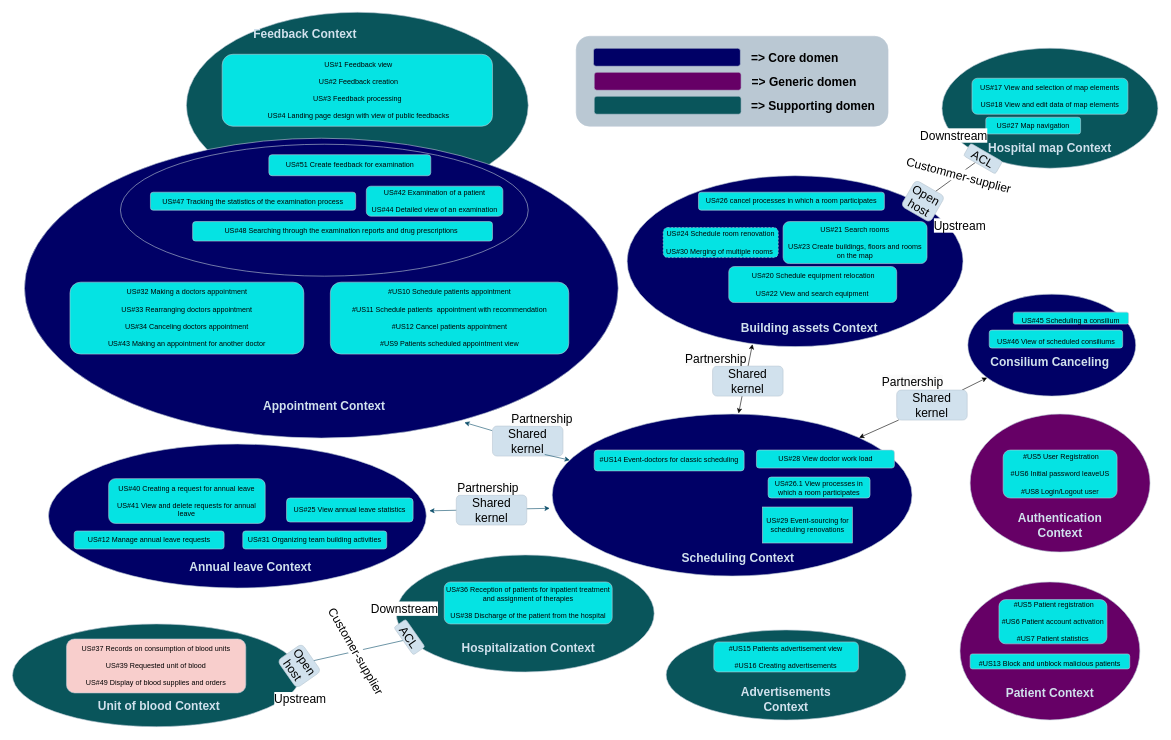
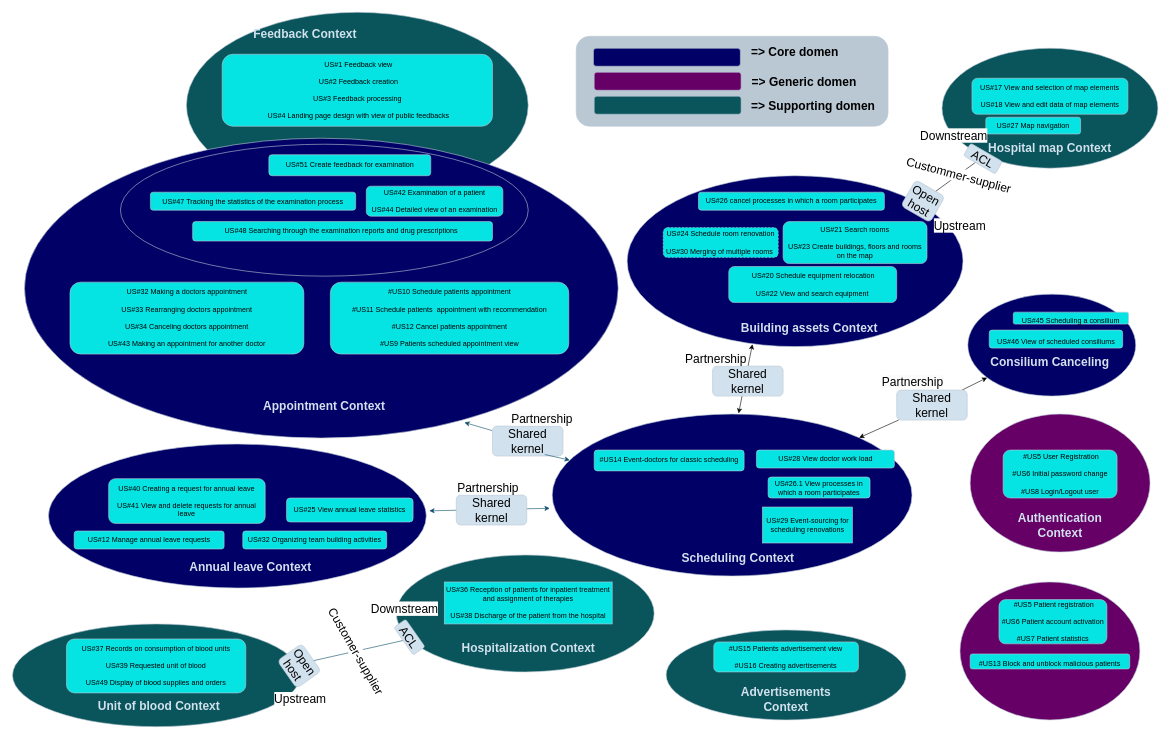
- <mxCell id="69" value="&lt;b&gt;&lt;font style=&quot;font-size: 20px;&quot;&gt;=&amp;gt; Core domen&lt;/font&gt;&lt;/b&gt;" style="text;html=1;strokeColor=none;fillColor=none;align=left;verticalAlign=middle;whiteSpace=wrap;rounded=0;fontColor=#000000;" parent="1" vertex="1"><mxGeometry x="1250" y="80" width="200" height="30" as="geometry" /></mxCell>
+ <mxCell id="69" value="&lt;b&gt;&lt;font style=&quot;font-size: 20px;&quot;&gt;=&amp;gt; Core domen&lt;/font&gt;&lt;/b&gt;" style="text;html=1;strokeColor=none;fillColor=none;align=left;verticalAlign=middle;whiteSpace=wrap;rounded=0;fontColor=#000000;" parent="1" vertex="1"><mxGeometry x="1250" y="70" width="200" height="30" as="geometry" /></mxCell>
- <mxCell id="43" value="&amp;nbsp;#US5 User Registration&lt;br&gt;&lt;br&gt;#US6 Initial password leaveUS&lt;br&gt;&lt;br&gt;#US8 Login/Logout user" style="rounded=1;whiteSpace=wrap;html=1;labelBackgroundColor=none;fillColor=#05E3E3;strokeColor=#BAC8D3;fontColor=#000000;" parent="1" vertex="1"><mxGeometry x="1671.94" y="750" width="190" height="80" as="geometry" /></mxCell>
+ <mxCell id="43" value="&amp;nbsp;#US5 User Registration&lt;br&gt;&lt;br&gt;#US6 Initial password change&lt;br&gt;&lt;br&gt;#US8 Login/Logout user" style="rounded=1;whiteSpace=wrap;html=1;labelBackgroundColor=none;fillColor=#05E3E3;strokeColor=#BAC8D3;fontColor=#000000;" parent="1" vertex="1"><mxGeometry x="1671.94" y="750" width="190" height="80" as="geometry" /></mxCell>
- <mxCell id="19" value="US#31 Organizing team building activities" style="rounded=1;whiteSpace=wrap;html=1;labelBackgroundColor=none;fillColor=#05E3E3;strokeColor=#BAC8D3;fontColor=#000000;" parent="1" vertex="1"><mxGeometry x="404" y="885" width="240" height="30" as="geometry" /></mxCell>
+ <mxCell id="19" value="US#32 Organizing team building activities" style="rounded=1;whiteSpace=wrap;html=1;labelBackgroundColor=none;fillColor=#05E3E3;strokeColor=#BAC8D3;fontColor=#000000;" parent="1" vertex="1"><mxGeometry x="404" y="885" width="240" height="30" as="geometry" /></mxCell>
- <mxCell id="30" value="US#36 Reception of patients for inpatient treatment and assignment of therapies&lt;br&gt;&lt;br&gt;US#38 Discharge of the patient from the hospital" style="rounded=1;whiteSpace=wrap;html=1;labelBackgroundColor=none;fillColor=#05E3E3;strokeColor=#BAC8D3;fontColor=#000000;" parent="1" vertex="1"><mxGeometry x="740" y="970" width="280" height="70" as="geometry" /></mxCell>
+ <mxCell id="30" value="US#36 Reception of patients for inpatient treatment and assignment of therapies&lt;br&gt;&lt;br&gt;US#38 Discharge of the patient from the hospital" style="whiteSpace=wrap;html=1;labelBackgroundColor=none;fillColor=#05E3E3;strokeColor=#BAC8D3;fontColor=#000000;rounded=0;" parent="1" vertex="1"><mxGeometry x="740" y="970" width="280" height="70" as="geometry" /></mxCell>
- <mxCell id="29" value="US#37&amp;nbsp;Records on consumption of blood units&lt;br&gt;&lt;br&gt;US#39&amp;nbsp;Requested unit of blood&lt;br&gt;&lt;br&gt;US#49 Display of blood supplies and orders" style="rounded=1;whiteSpace=wrap;html=1;labelBackgroundColor=none;fillColor=#f8cecc;strokeColor=#BAC8D3;fontColor=#000000;" parent="1" vertex="1"><mxGeometry x="110" y="1065" width="299" height="90" as="geometry" /></mxCell>
+ <mxCell id="29" value="US#37&amp;nbsp;Records on consumption of blood units&lt;br&gt;&lt;br&gt;US#39&amp;nbsp;Requested unit of blood&lt;br&gt;&lt;br&gt;US#49 Display of blood supplies and orders" style="rounded=1;whiteSpace=wrap;html=1;labelBackgroundColor=none;fillColor=#05E3E3;strokeColor=#BAC8D3;fontColor=#000000;" parent="1" vertex="1"><mxGeometry x="110" y="1065" width="299" height="90" as="geometry" /></mxCell>
- <mxCell id="22" value="&lt;font style=&quot;font-size: 20px;&quot;&gt;&lt;b style=&quot;font-size: 20px;&quot;&gt;Patient Context&lt;/b&gt;&lt;/font&gt;" style="text;html=1;align=center;verticalAlign=middle;whiteSpace=wrap;rounded=1;labelBackgroundColor=none;fontSize=20;fontColor=#D1E1ED;" parent="1" vertex="1"><mxGeometry x="1655" y="1140" width="190" height="30" as="geometry" /></mxCell>
